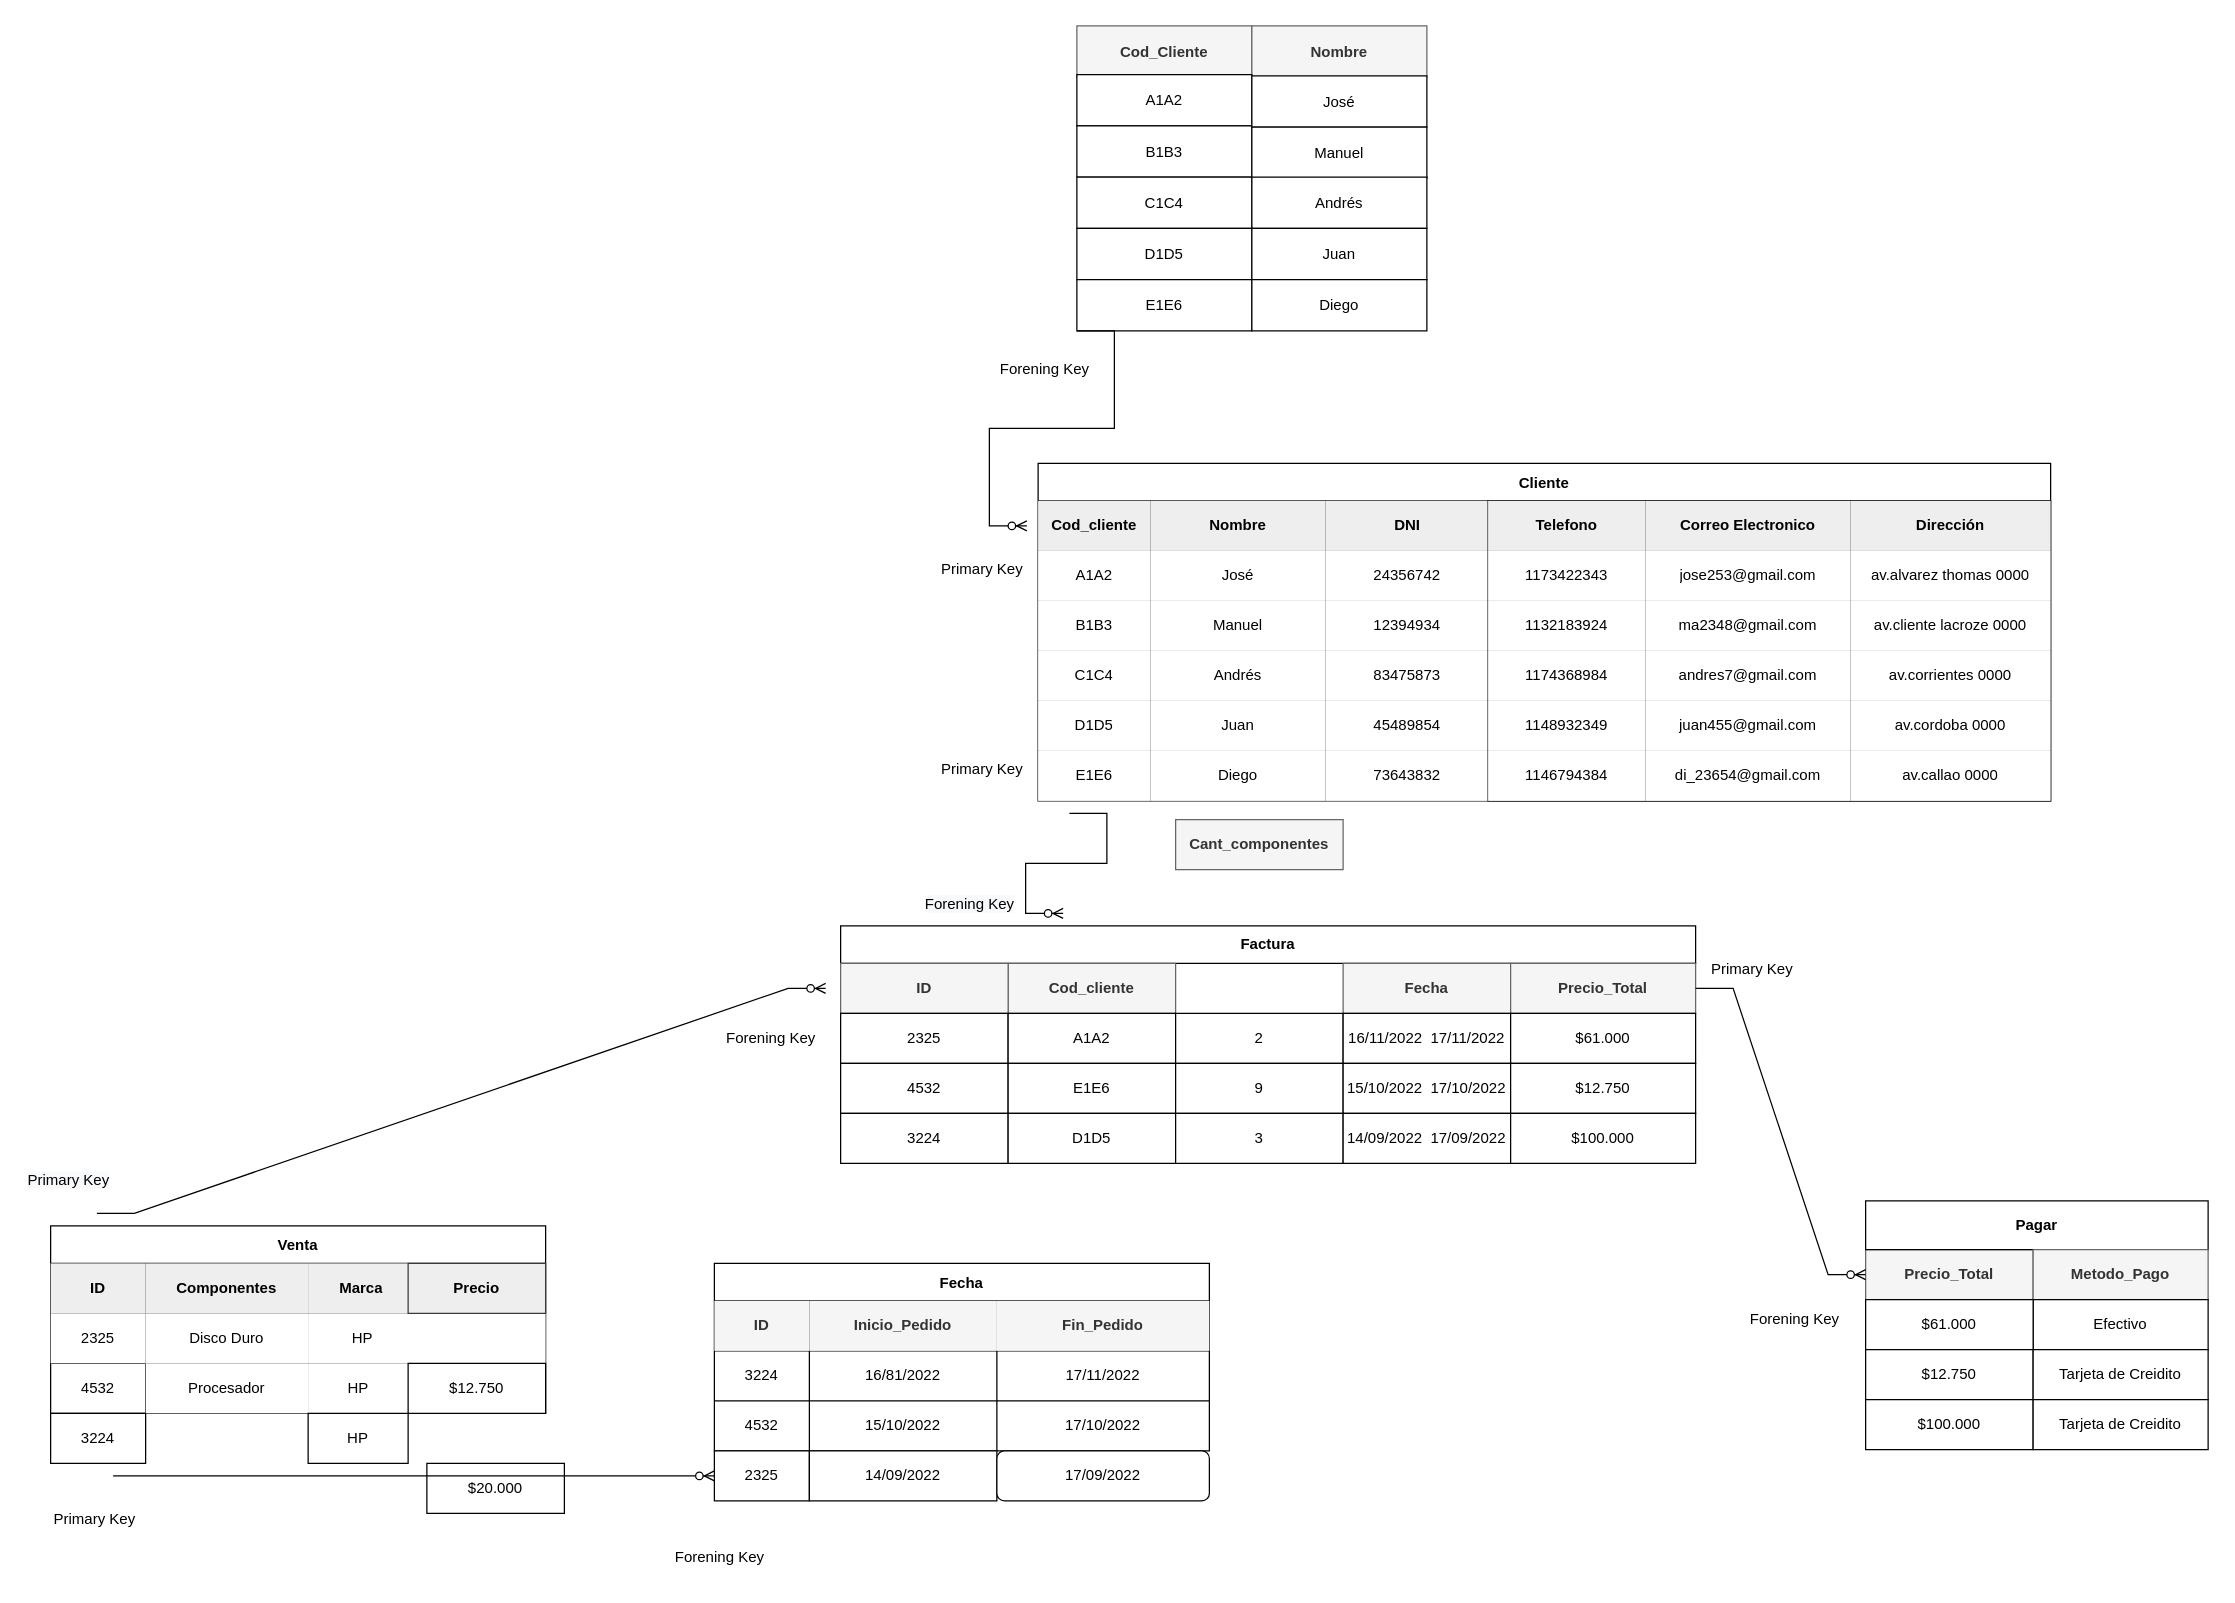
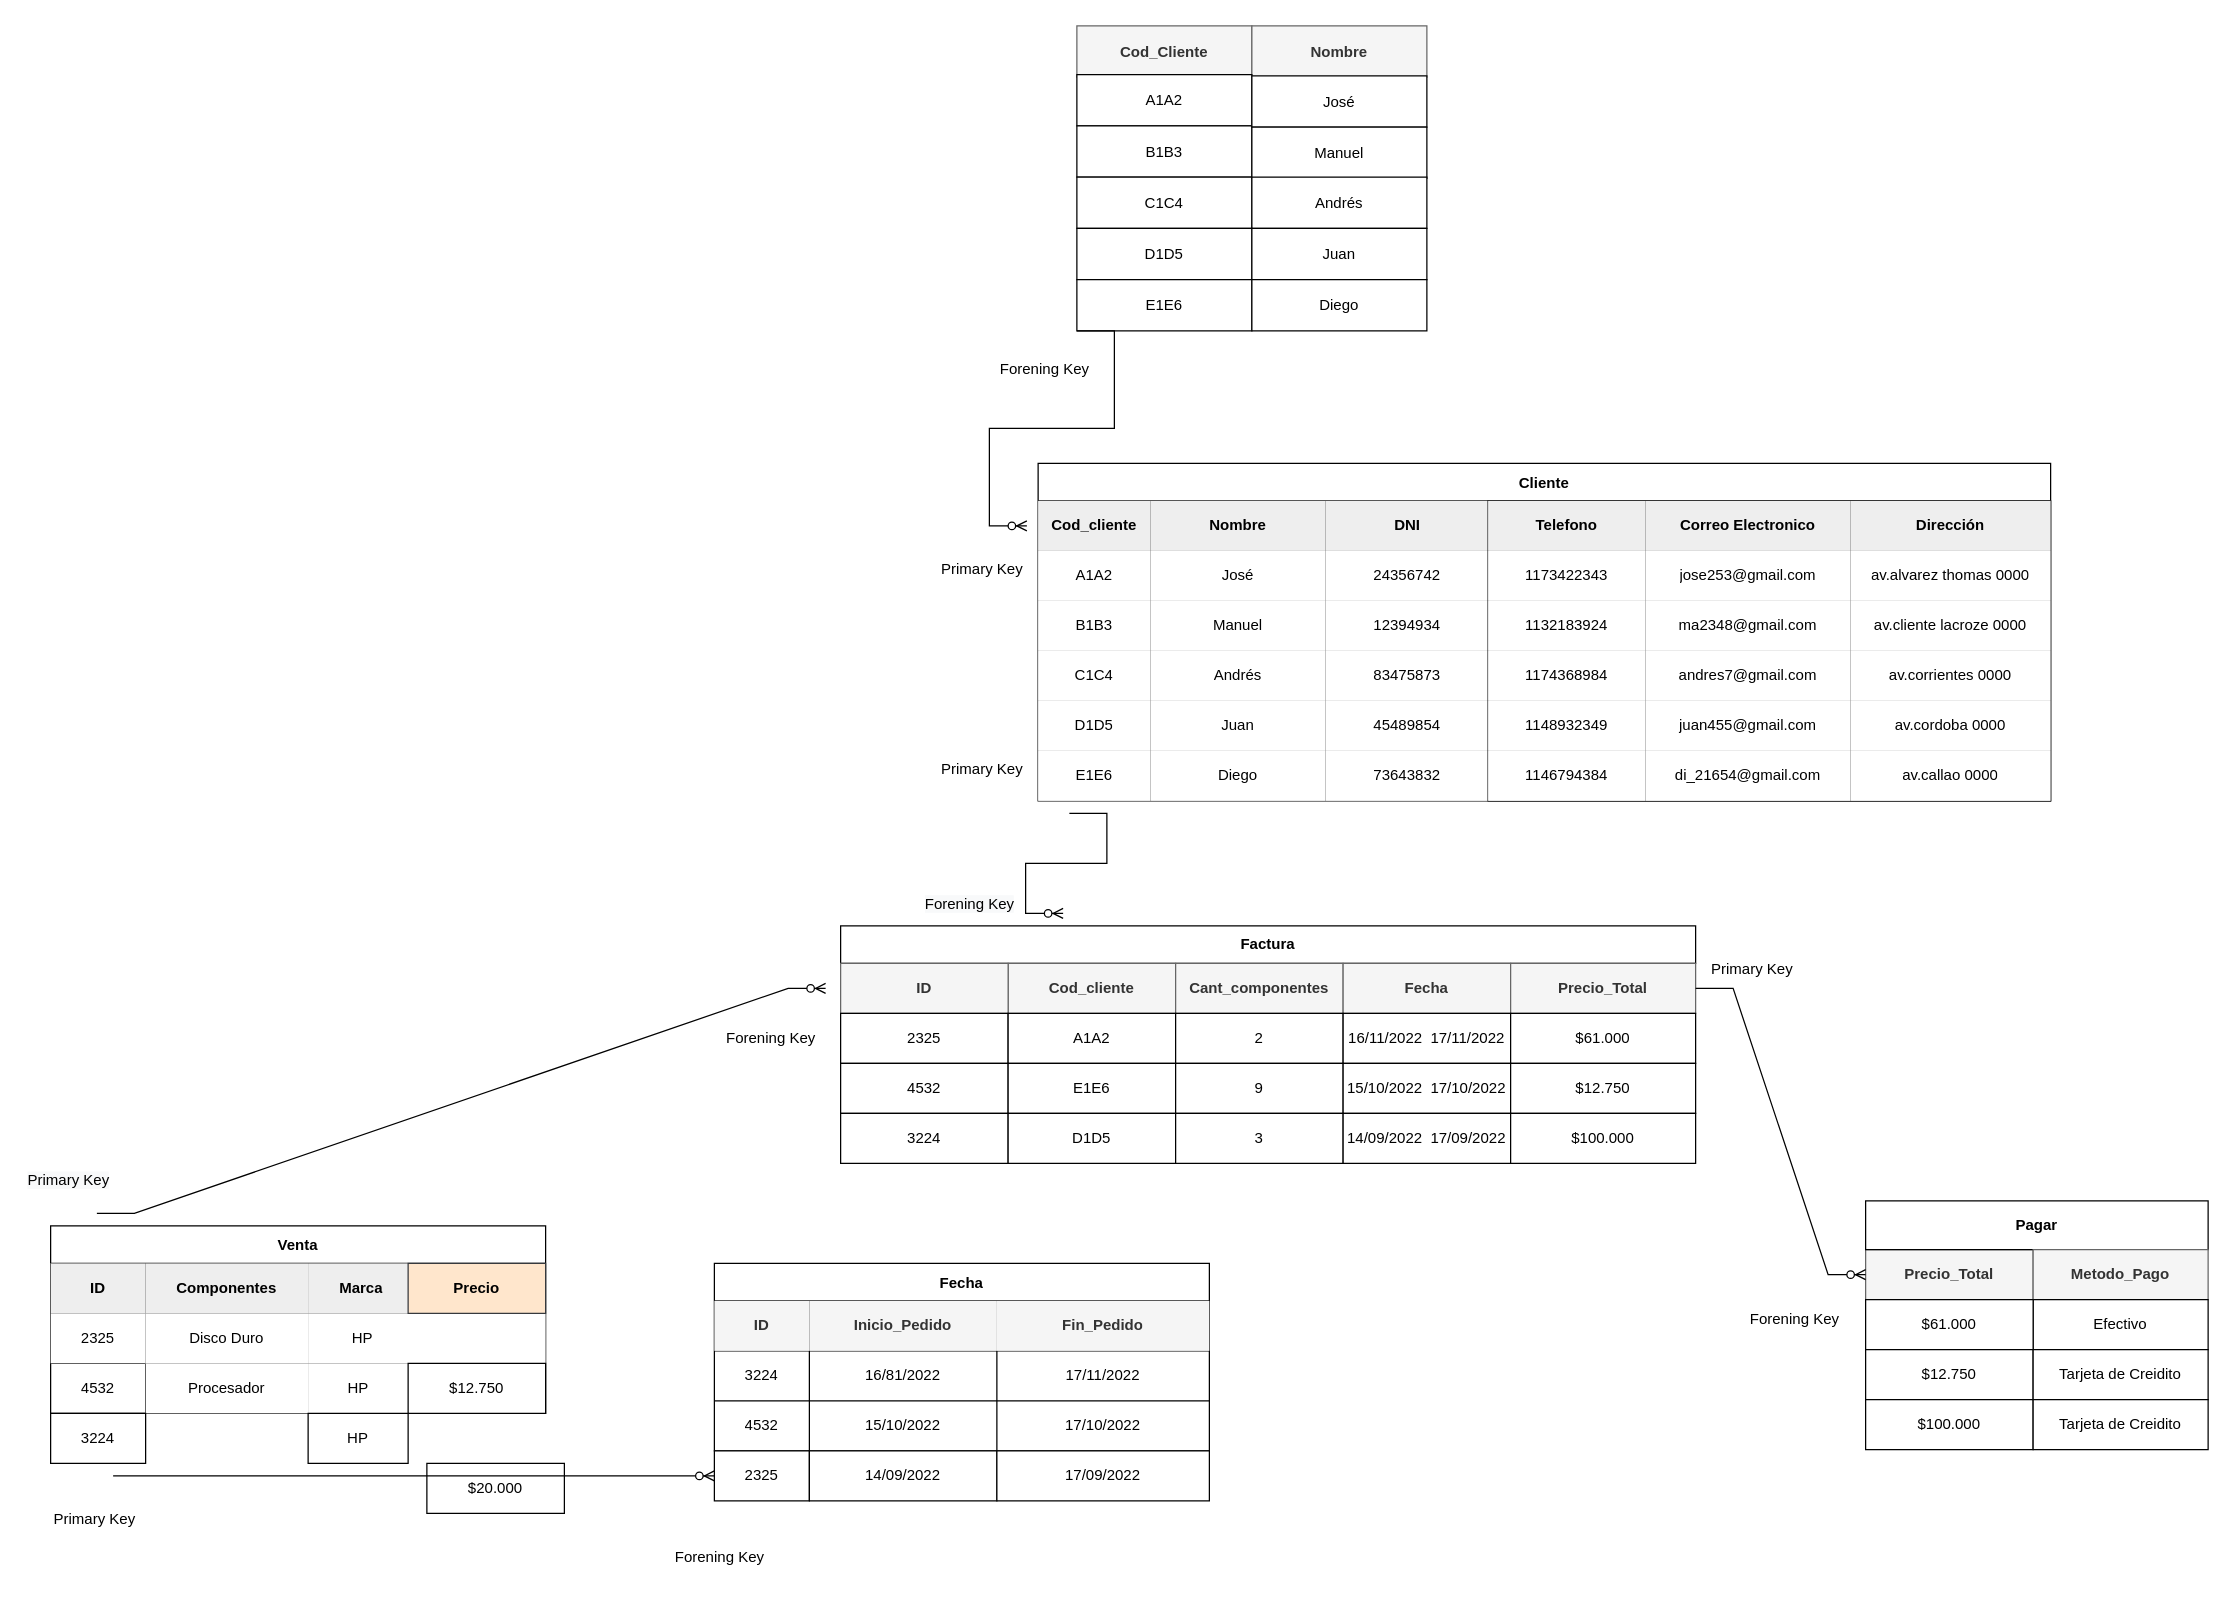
- <mxCell id="62" value="di_23654@gmail.com" style="shape=partialRectangle;html=1;whiteSpace=wrap;connectable=0;top=0;left=0;bottom=0;right=0;overflow=hidden;" parent="60" vertex="1"><mxGeometry x="126" width="164" height="40" as="geometry"><mxRectangle width="164" height="40" as="alternateBounds" /></mxGeometry></mxCell>
+ <mxCell id="62" value="di_21654@gmail.com" style="shape=partialRectangle;html=1;whiteSpace=wrap;connectable=0;top=0;left=0;bottom=0;right=0;overflow=hidden;" parent="60" vertex="1"><mxGeometry x="126" width="164" height="40" as="geometry"><mxRectangle width="164" height="40" as="alternateBounds" /></mxGeometry></mxCell>
- <mxCell id="102" value="&lt;b&gt;Cant_componentes&lt;/b&gt;" style="rounded=0;whiteSpace=wrap;html=1;fillColor=#f5f5f5;fontColor=#333333;strokeColor=#666666;" parent="1" vertex="1"><mxGeometry x="940" y="655" width="134" height="40" as="geometry" /></mxCell>
+ <mxCell id="102" value="&lt;b&gt;Cant_componentes&lt;/b&gt;" style="rounded=0;whiteSpace=wrap;html=1;fillColor=#f5f5f5;fontColor=#333333;strokeColor=#666666;" parent="1" vertex="1"><mxGeometry x="940" y="770" width="134" height="40" as="geometry" /></mxCell>
- <mxCell id="79" value="&lt;b&gt;Precio&lt;/b&gt;" style="rounded=0;whiteSpace=wrap;html=1;fillColor=#eeeeee;strokeColor=#36393d;" parent="1" vertex="1"><mxGeometry x="326" y="1010" width="110" height="40" as="geometry" /></mxCell>
+ <mxCell id="79" value="&lt;b&gt;Precio&lt;/b&gt;" style="rounded=0;whiteSpace=wrap;html=1;fillColor=#ffe6cc;strokeColor=#36393d;" parent="1" vertex="1"><mxGeometry x="326" y="1010" width="110" height="40" as="geometry" /></mxCell>
- <mxCell id="99" value="17/09/2022" style="whiteSpace=wrap;html=1;fillColor=default;rounded=1;" parent="1" vertex="1"><mxGeometry x="797" y="1160" width="170" height="40" as="geometry" /></mxCell>
+ <mxCell id="99" value="17/09/2022" style="rounded=0;whiteSpace=wrap;html=1;fillColor=default;" parent="1" vertex="1"><mxGeometry x="797" y="1160" width="170" height="40" as="geometry" /></mxCell>
